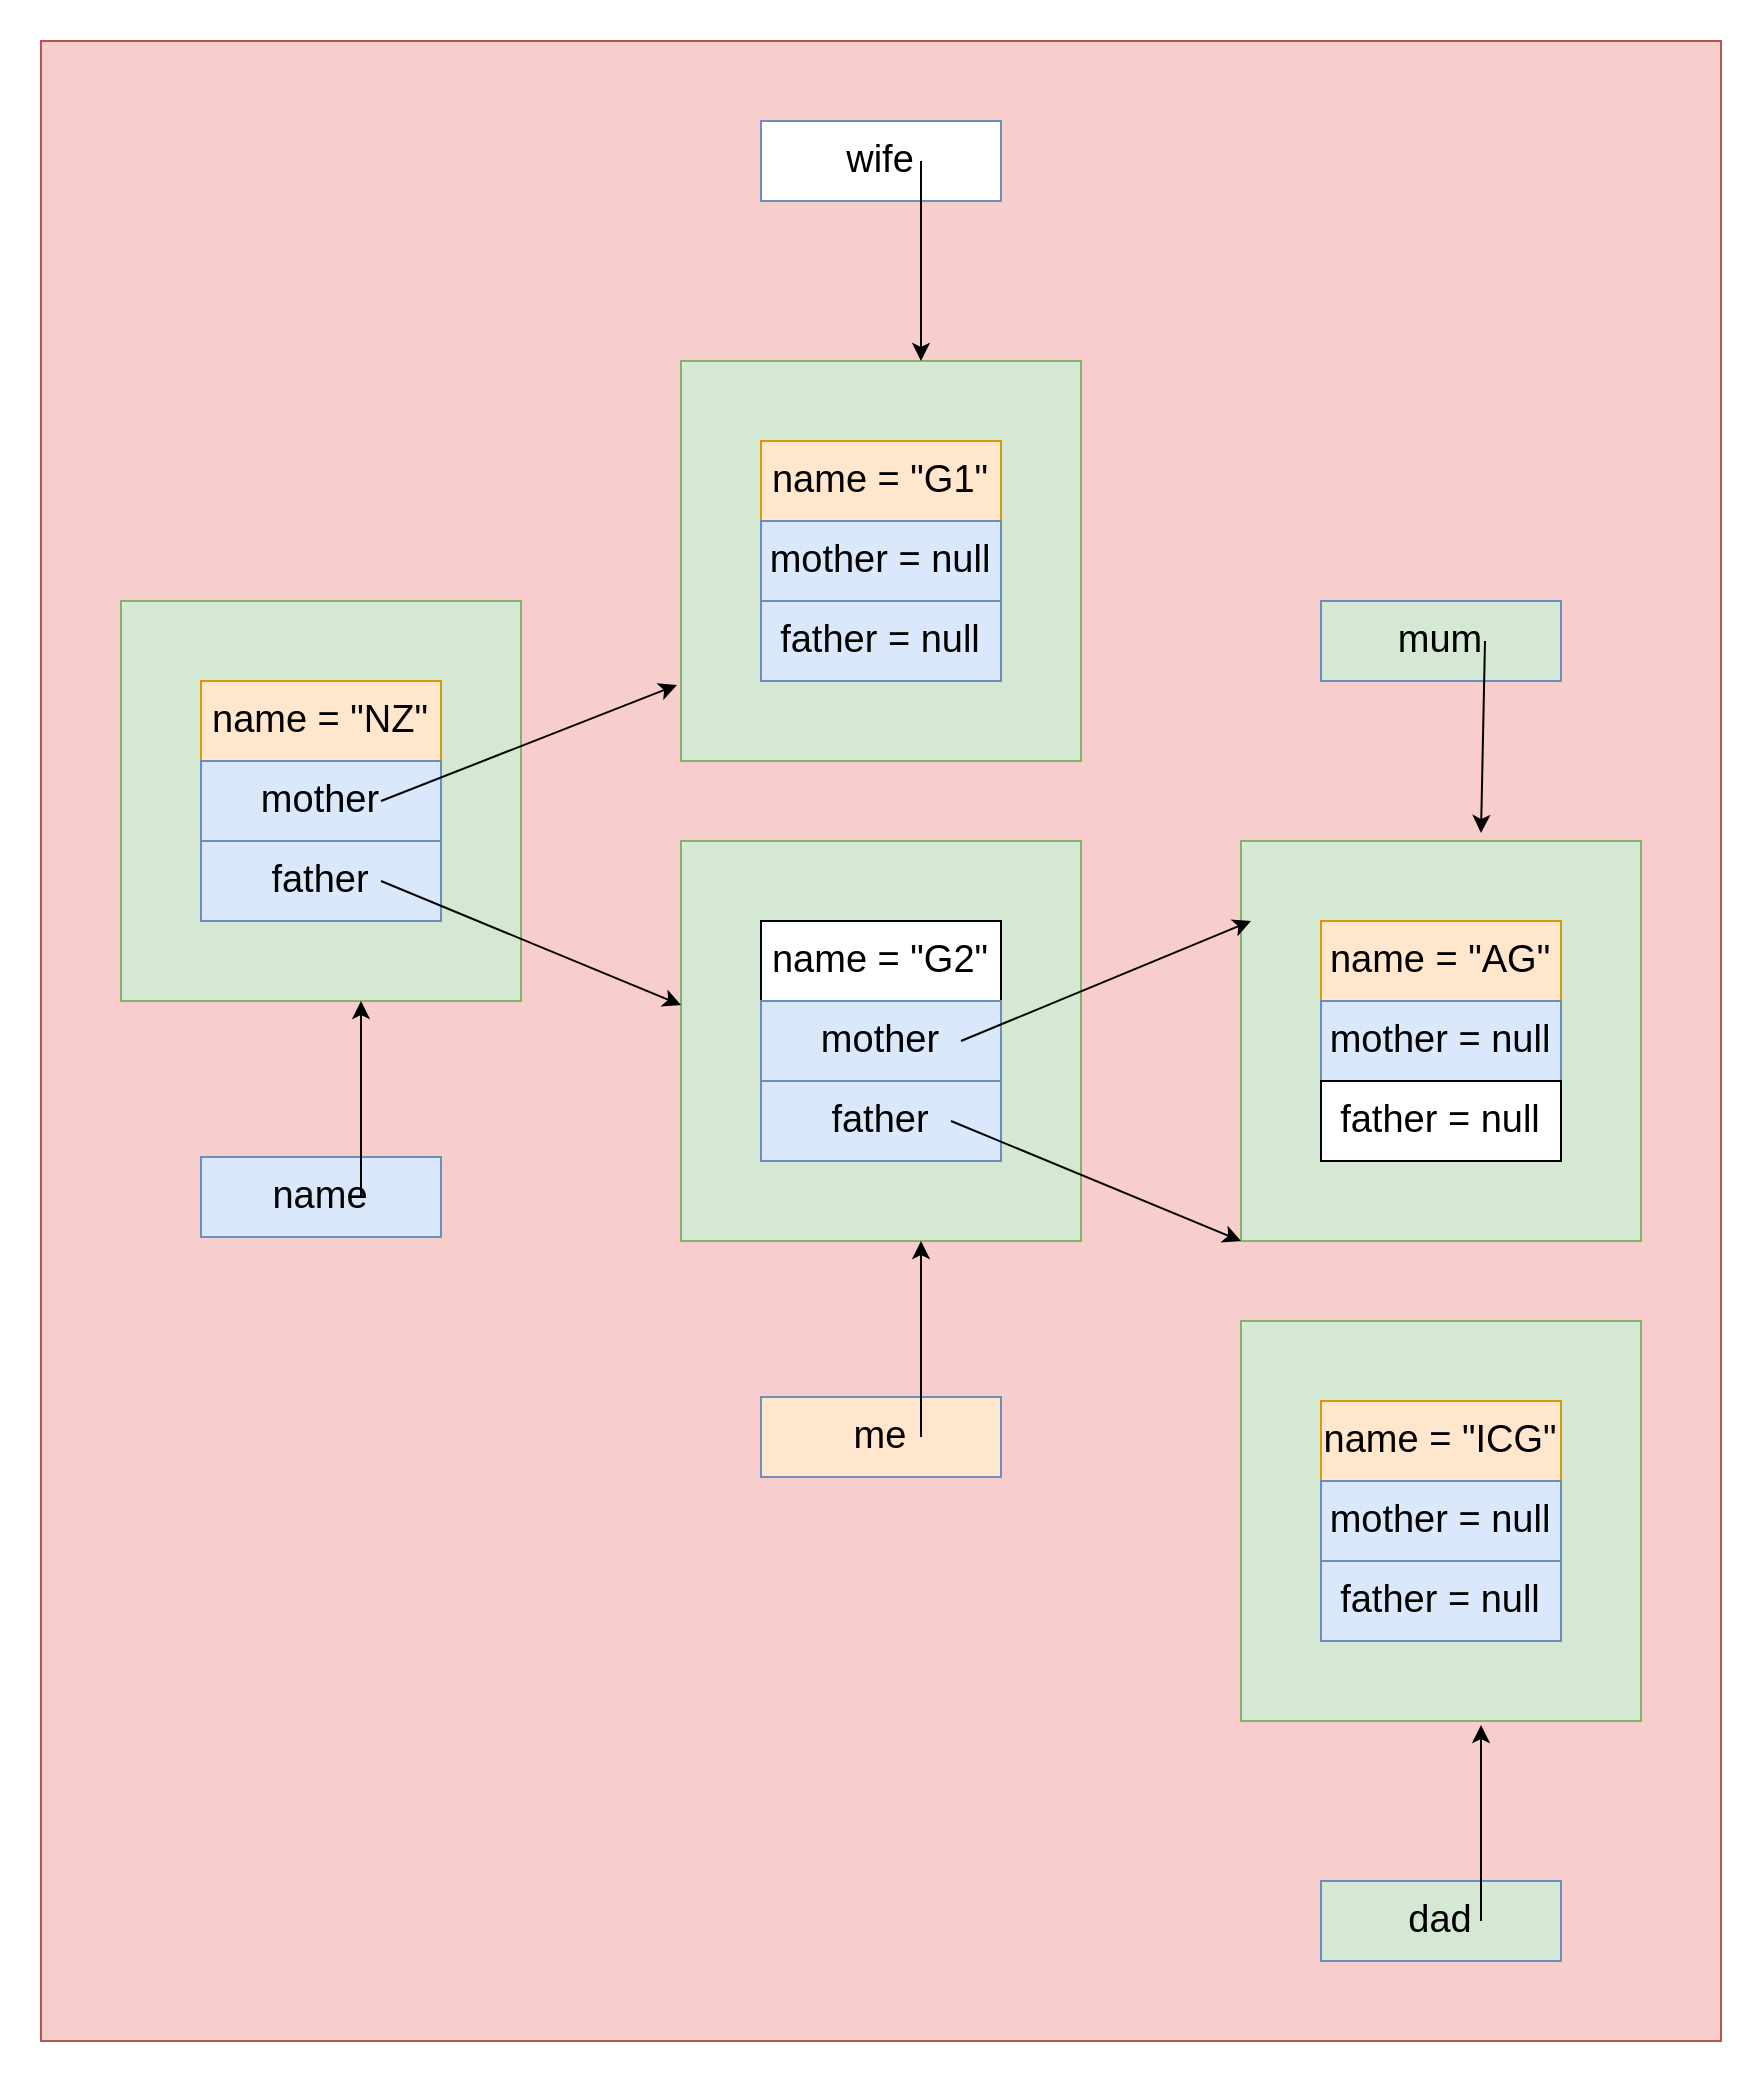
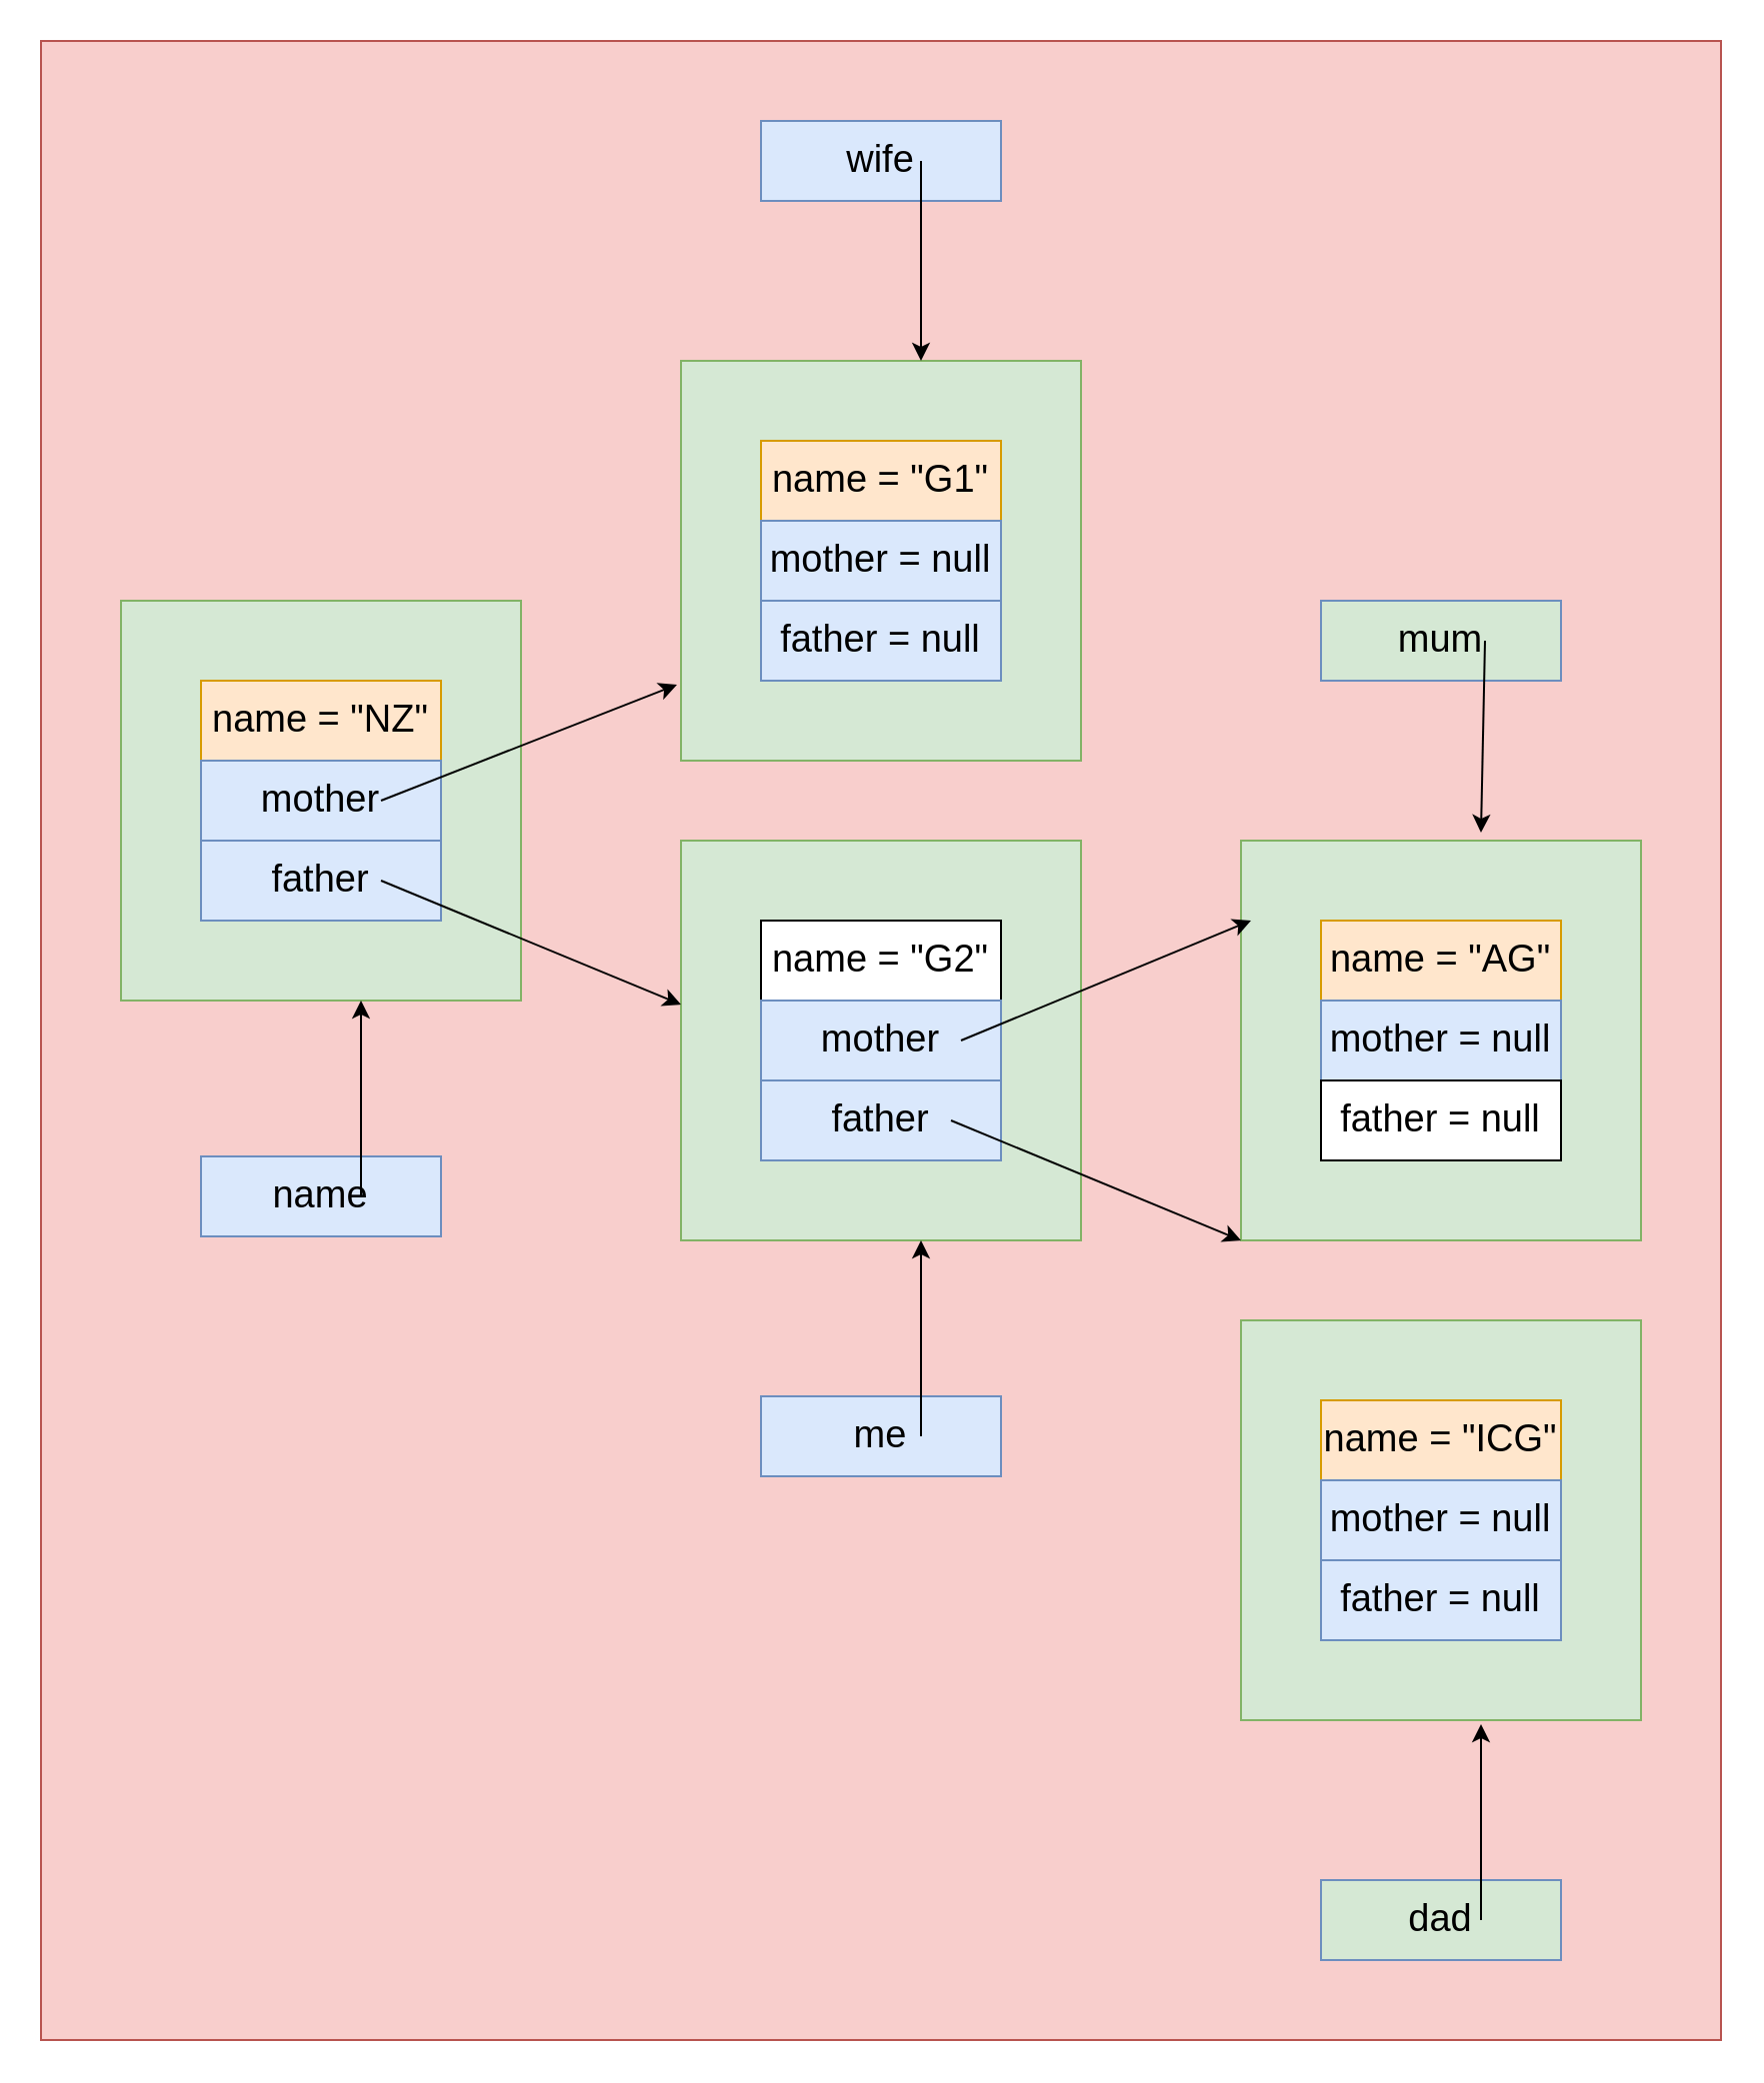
- <mxCell id="23" value="wife" style="rounded=0;whiteSpace=wrap;html=1;fontSize=19;fillColor=#ffffff;strokeColor=#6c8ebf;fontStyle=0;" vertex="1" parent="1"><mxGeometry x="380" y="60" width="120" height="40" as="geometry" /></mxCell>
+ <mxCell id="23" value="wife" style="rounded=0;whiteSpace=wrap;html=1;fontSize=19;fillColor=#dae8fc;strokeColor=#6c8ebf;fontStyle=0" vertex="1" parent="1"><mxGeometry x="380" y="60" width="120" height="40" as="geometry" /></mxCell>
- <mxCell id="31" value="me" style="whiteSpace=wrap;html=1;fontSize=19;fillColor=#ffe6cc;strokeColor=#6c8ebf;fontStyle=0;" vertex="1" parent="1"><mxGeometry x="380" y="698" width="120" height="40" as="geometry" /></mxCell>
+ <mxCell id="31" value="me" style="whiteSpace=wrap;html=1;fontSize=19;fillColor=#dae8fc;strokeColor=#6c8ebf;fontStyle=0" vertex="1" parent="1"><mxGeometry x="380" y="698" width="120" height="40" as="geometry" /></mxCell>
